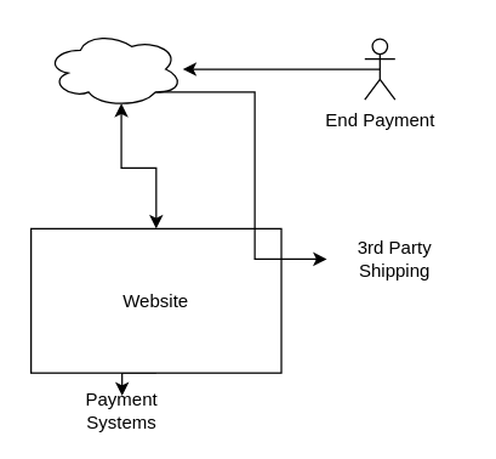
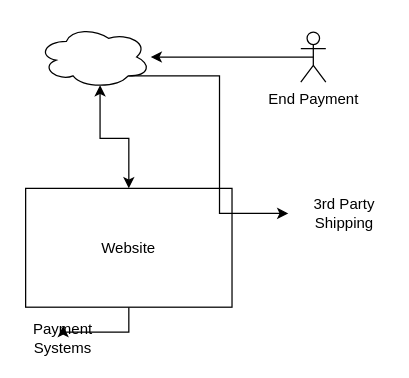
- <mxCell id="9" value="3rd Party Shipping" style="text;html=1;strokeColor=none;fillColor=none;align=center;verticalAlign=middle;whiteSpace=wrap;rounded=0;" vertex="1" parent="1"><mxGeometry x="215" y="160" width="90" height="20" as="geometry" /></mxCell>
+ <mxCell id="9" value="3rd Party Shipping" style="text;html=1;strokeColor=none;fillColor=none;align=center;verticalAlign=middle;whiteSpace=wrap;rounded=0;" vertex="1" parent="1"><mxGeometry x="230" y="160" width="90" height="20" as="geometry" /></mxCell>
- <mxCell id="10" value="Payment Systems" style="text;html=1;strokeColor=none;fillColor=none;align=center;verticalAlign=middle;whiteSpace=wrap;rounded=0;" vertex="1" parent="1"><mxGeometry x="60" y="260" width="40" height="20" as="geometry" /></mxCell>
+ <mxCell id="10" value="Payment Systems" style="text;html=1;strokeColor=none;fillColor=none;align=center;verticalAlign=middle;whiteSpace=wrap;rounded=0;" vertex="1" parent="1"><mxGeometry x="30" y="260" width="40" height="20" as="geometry" /></mxCell>
